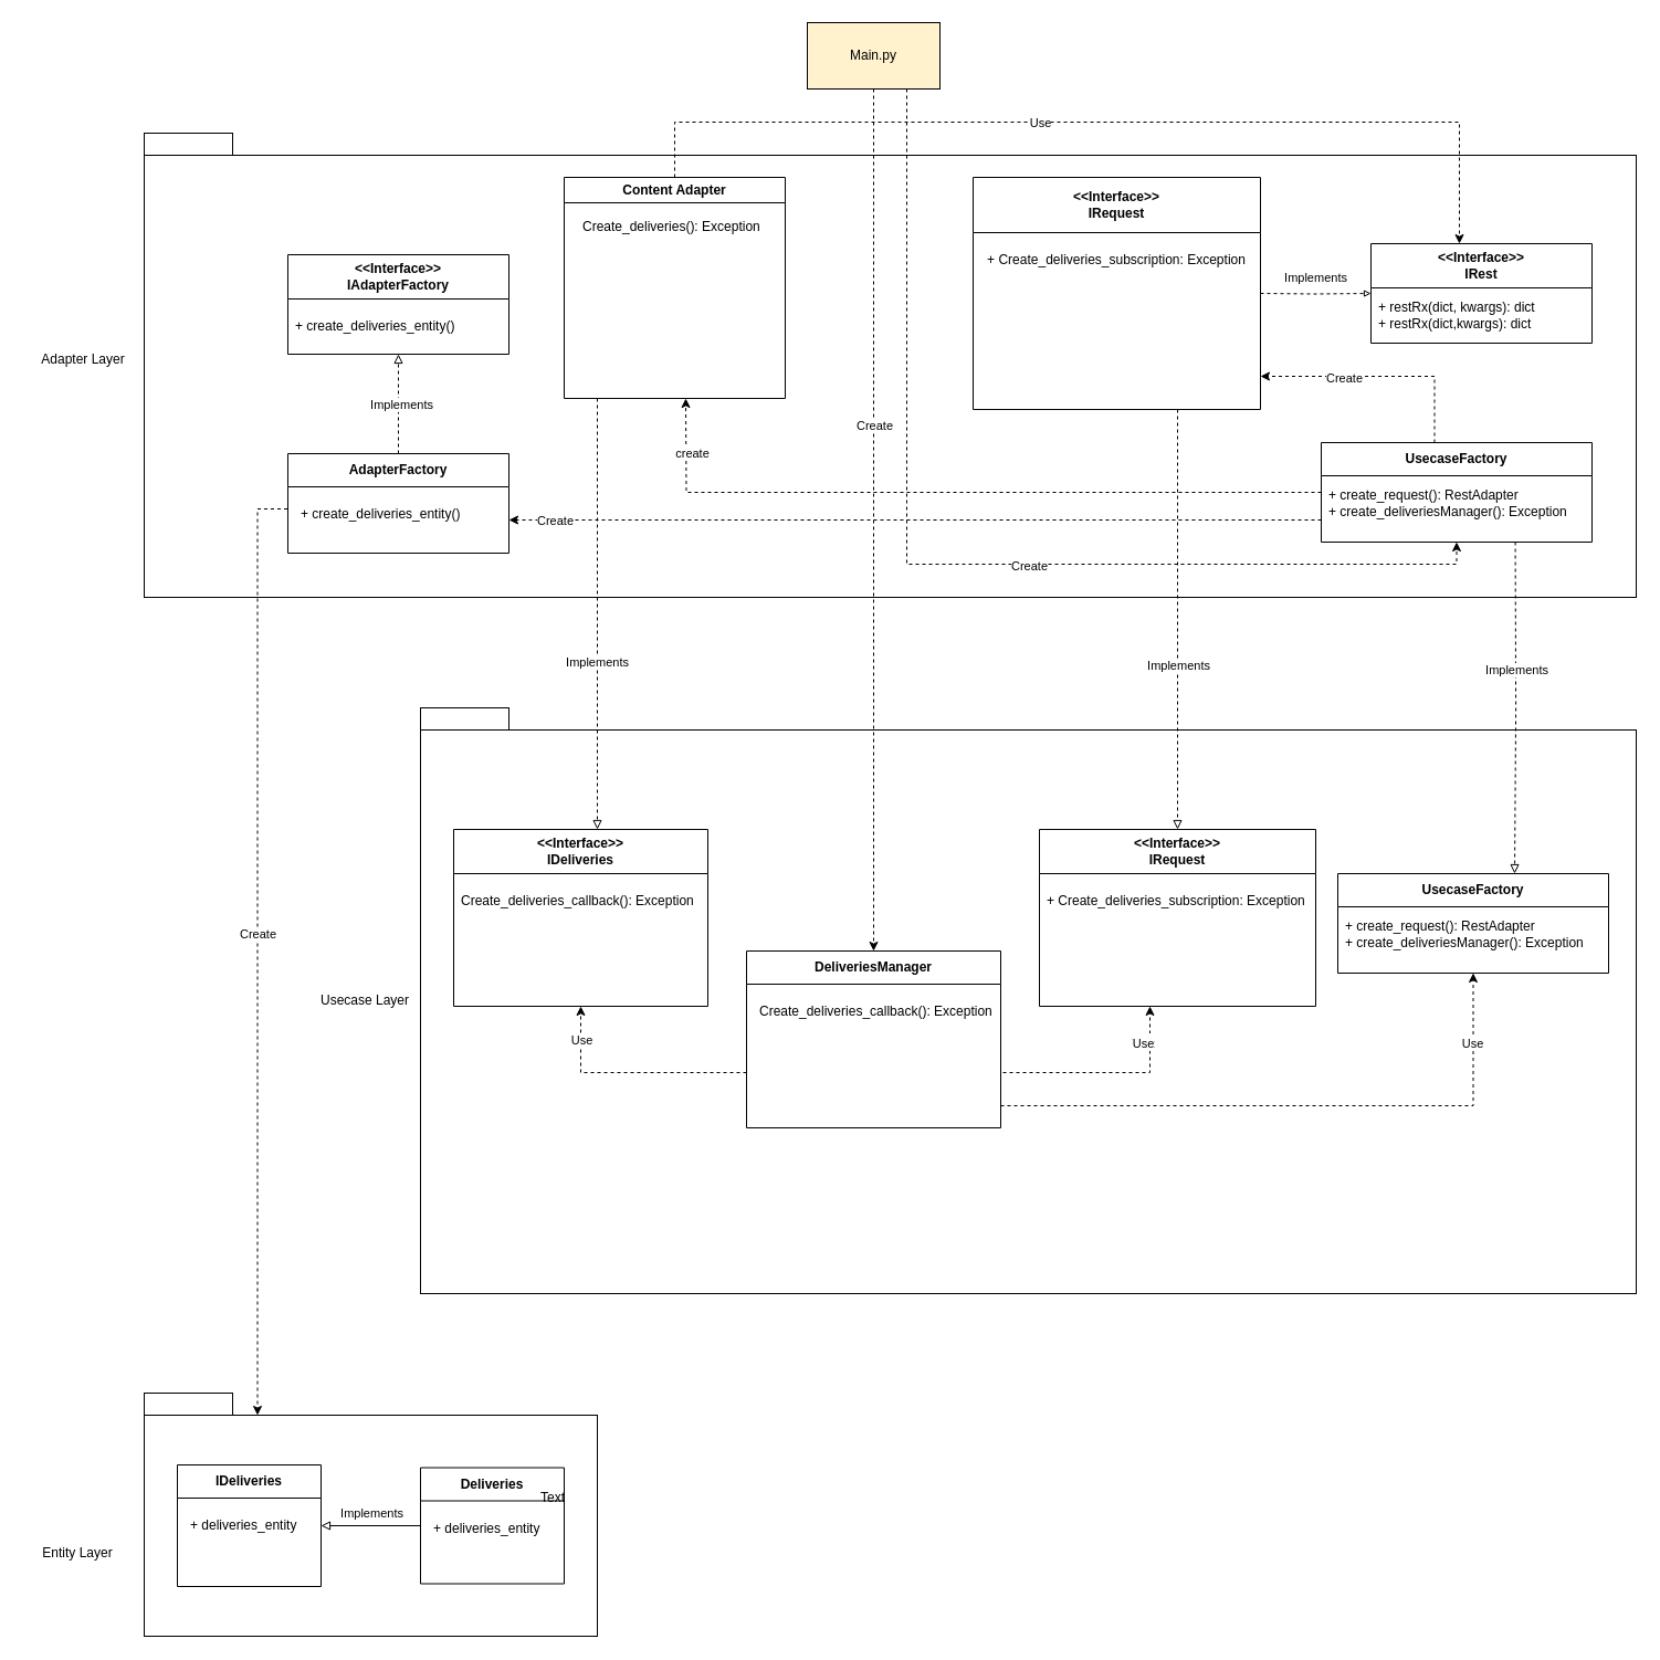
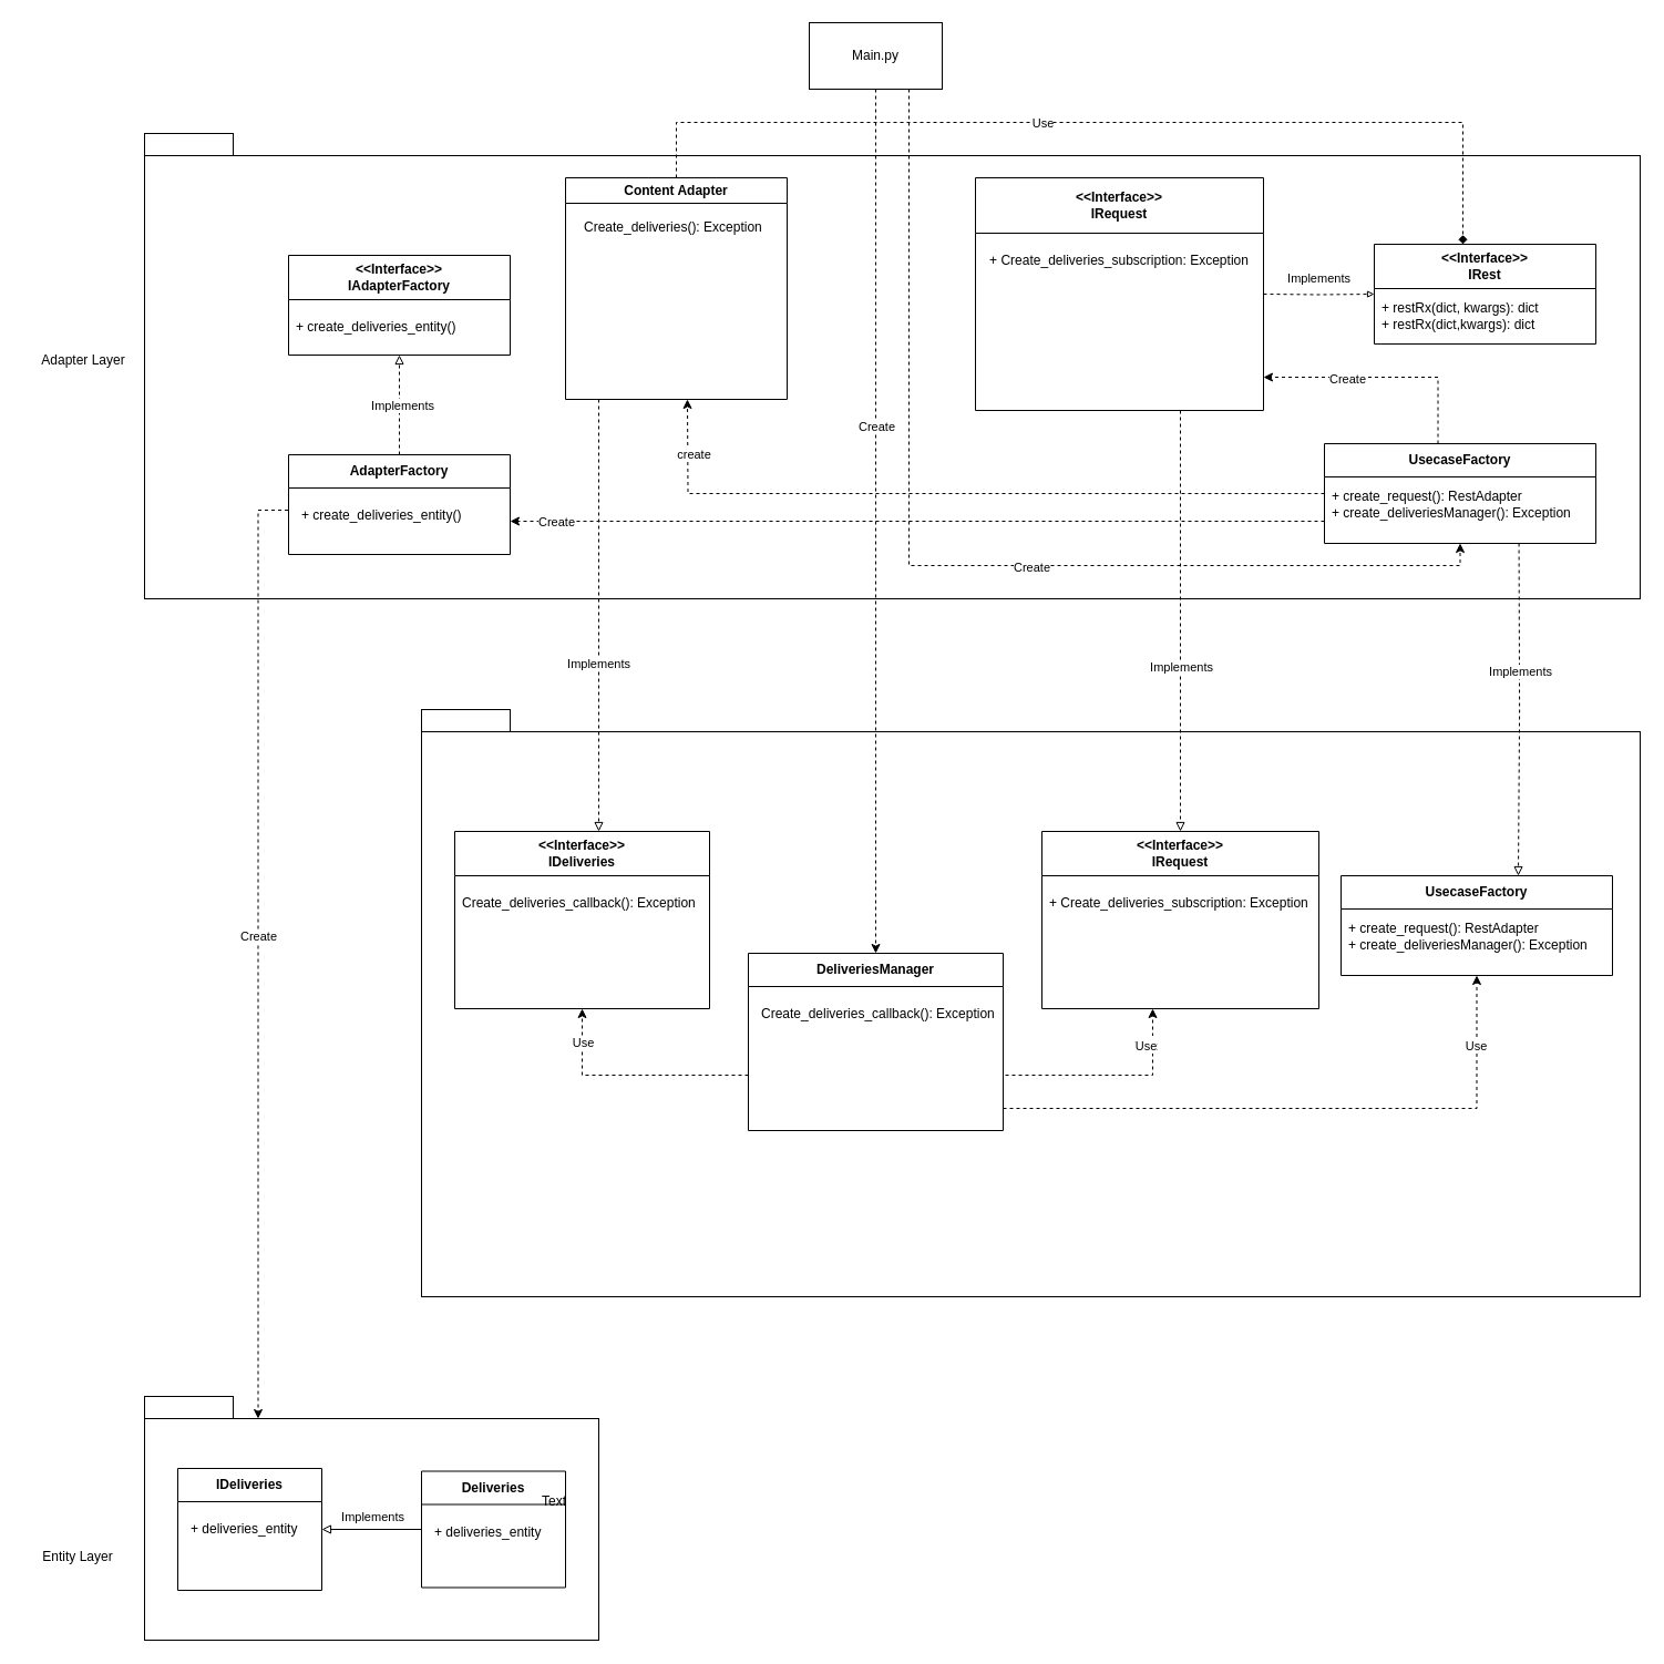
- <mxCell id="2" value="Main.py" style="rounded=0;whiteSpace=wrap;html=1;fillColor=#fff2cc;" vertex="1" parent="1"><mxGeometry x="730" y="20" width="120" height="60" as="geometry" /></mxCell>
+ <mxCell id="2" value="Main.py" style="rounded=0;whiteSpace=wrap;html=1;" vertex="1" parent="1"><mxGeometry x="730" y="20" width="120" height="60" as="geometry" /></mxCell>
- <mxCell id="15" style="edgeStyle=orthogonalEdgeStyle;rounded=0;orthogonalLoop=1;jettySize=auto;html=1;entryX=0.4;entryY=0;entryDx=0;entryDy=0;entryPerimeter=0;exitX=0.5;exitY=0;exitDx=0;exitDy=0;dashed=1;" edge="1" parent="1" source="7" target="13"><mxGeometry relative="1" as="geometry"><Array as="points"><mxPoint x="610" y="110" /><mxPoint x="1320" y="110" /></Array></mxGeometry></mxCell>
+ <mxCell id="15" style="edgeStyle=orthogonalEdgeStyle;rounded=0;orthogonalLoop=1;jettySize=auto;html=1;entryX=0.4;entryY=0;entryDx=0;entryDy=0;entryPerimeter=0;exitX=0.5;exitY=0;exitDx=0;exitDy=0;dashed=1;endArrow=diamond;" edge="1" parent="1" source="7" target="13"><mxGeometry relative="1" as="geometry"><Array as="points"><mxPoint x="610" y="110" /><mxPoint x="1320" y="110" /></Array></mxGeometry></mxCell>
- <mxCell id="35" value="Usecase Layer" style="text;html=1;align=center;verticalAlign=middle;whiteSpace=wrap;rounded=0;" vertex="1" parent="1"><mxGeometry x="280" y="890" width="100" height="30" as="geometry" /></mxCell>
